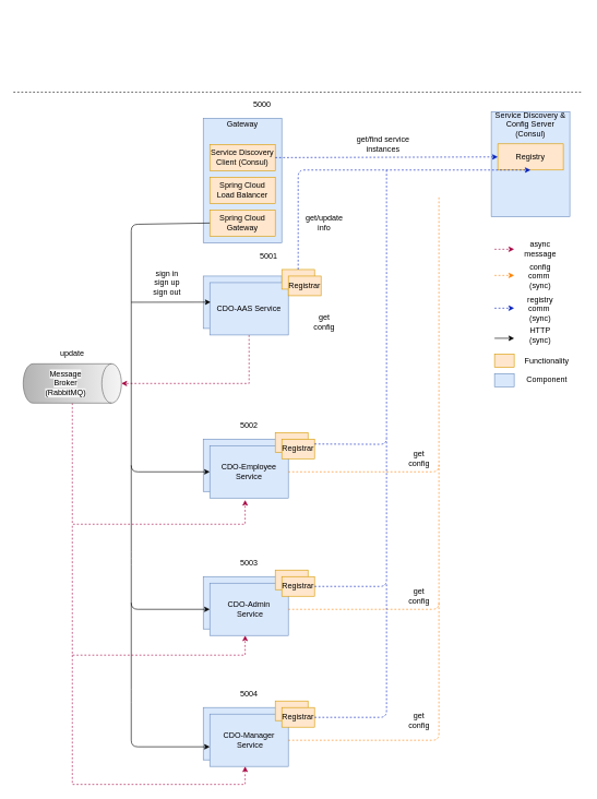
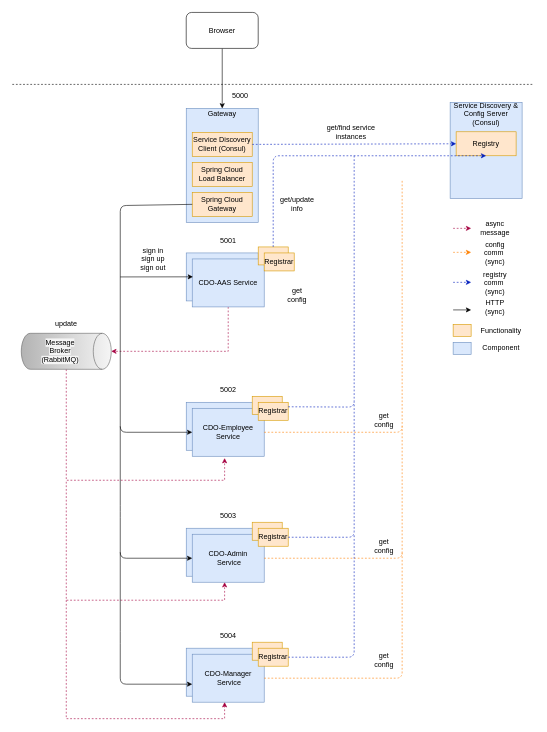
+ <mxCell id="4" value="Browser" style="rounded=1;whiteSpace=wrap;html=1;" parent="1" vertex="1"><mxGeometry x="310" y="20" width="120" height="60" as="geometry" /></mxCell>
+ <mxCell id="3" style="edgeStyle=orthogonalEdgeStyle;rounded=0;orthogonalLoop=1;jettySize=auto;html=1;exitX=0.5;exitY=1;exitDx=0;exitDy=0;entryX=0.5;entryY=0;entryDx=0;entryDy=0;" parent="1" source="4" target="9" edge="1"><mxGeometry relative="1" as="geometry"><mxPoint x="370" y="149" as="targetPoint" /></mxGeometry></mxCell>
- <mxCell id="59" value="5001" style="text;html=1;strokeColor=none;fillColor=none;align=center;verticalAlign=middle;whiteSpace=wrap;rounded=0;" parent="1" vertex="1"><mxGeometry x="390" y="381" width="40" height="20" as="geometry" /></mxCell>
+ <mxCell id="59" value="5001" style="text;html=1;strokeColor=none;fillColor=none;align=center;verticalAlign=middle;whiteSpace=wrap;rounded=0;" parent="1" vertex="1"><mxGeometry x="360" y="391" width="40" height="20" as="geometry" /></mxCell>
